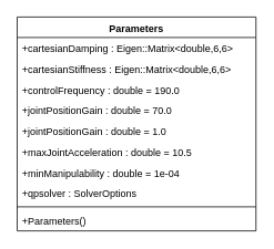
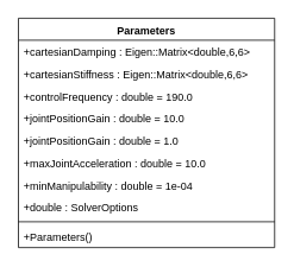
- <mxCell id="6" value="+jointPositionGain : double = 70.0" style="text;strokeColor=none;fillColor=none;align=left;verticalAlign=top;spacingLeft=4;spacingRight=4;overflow=hidden;rotatable=0;points=[[0,0.5],[1,0.5]];portConstraint=eastwest;" vertex="1" parent="2"><mxGeometry y="99.7" width="287" height="25" as="geometry" /></mxCell>
+ <mxCell id="6" value="+jointPositionGain : double = 10.0" style="text;strokeColor=none;fillColor=none;align=left;verticalAlign=top;spacingLeft=4;spacingRight=4;overflow=hidden;rotatable=0;points=[[0,0.5],[1,0.5]];portConstraint=eastwest;" vertex="1" parent="2"><mxGeometry y="99.7" width="287" height="25" as="geometry" /></mxCell>
- <mxCell id="8" value="+maxJointAcceleration : double = 10.5" style="text;strokeColor=none;fillColor=none;align=left;verticalAlign=top;spacingLeft=4;spacingRight=4;overflow=hidden;rotatable=0;points=[[0,0.5],[1,0.5]];portConstraint=eastwest;" vertex="1" parent="2"><mxGeometry y="149.7" width="287" height="25" as="geometry" /></mxCell>
+ <mxCell id="8" value="+maxJointAcceleration : double = 10.0" style="text;strokeColor=none;fillColor=none;align=left;verticalAlign=top;spacingLeft=4;spacingRight=4;overflow=hidden;rotatable=0;points=[[0,0.5],[1,0.5]];portConstraint=eastwest;" vertex="1" parent="2"><mxGeometry y="149.7" width="287" height="25" as="geometry" /></mxCell>
- <mxCell id="10" value="+qpsolver : SolverOptions" style="text;strokeColor=none;fillColor=none;align=left;verticalAlign=top;spacingLeft=4;spacingRight=4;overflow=hidden;rotatable=0;points=[[0,0.5],[1,0.5]];portConstraint=eastwest;" vertex="1" parent="2"><mxGeometry y="199.7" width="287" height="25" as="geometry" /></mxCell>
+ <mxCell id="10" value="+double : SolverOptions" style="text;strokeColor=none;fillColor=none;align=left;verticalAlign=top;spacingLeft=4;spacingRight=4;overflow=hidden;rotatable=0;points=[[0,0.5],[1,0.5]];portConstraint=eastwest;" vertex="1" parent="2"><mxGeometry y="199.7" width="287" height="25" as="geometry" /></mxCell>
